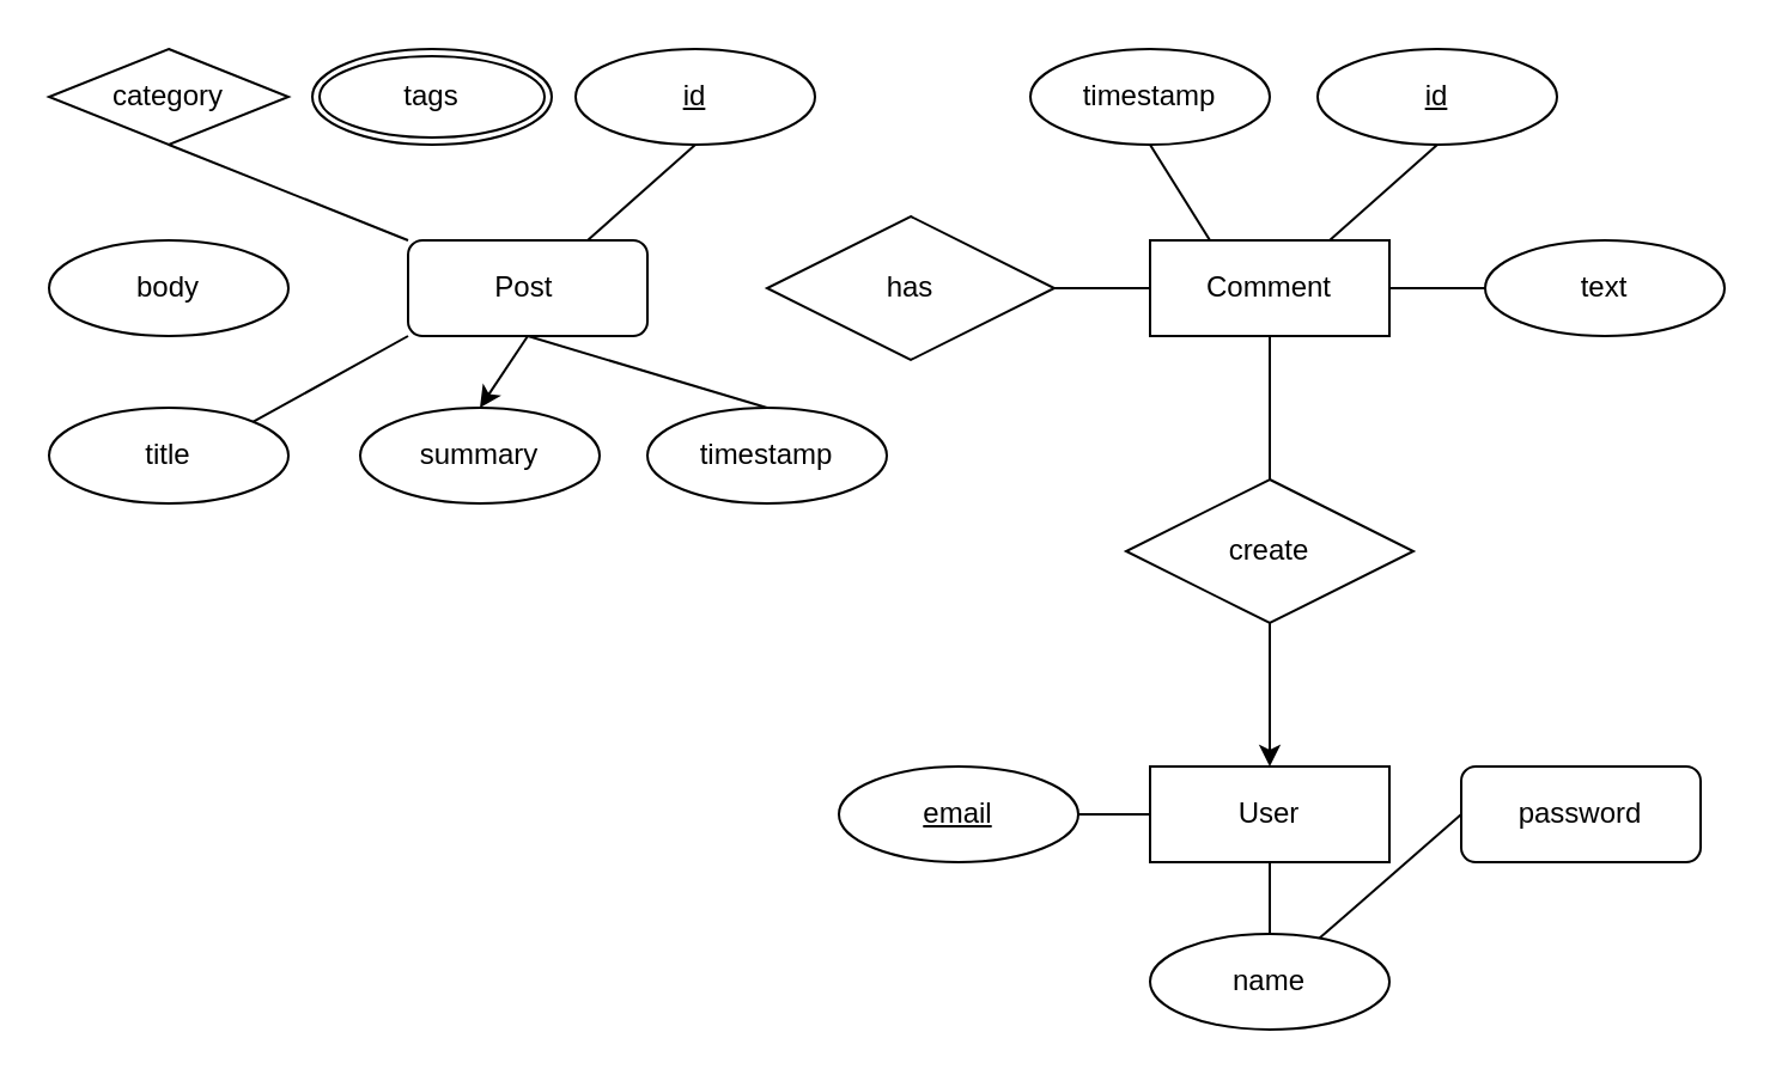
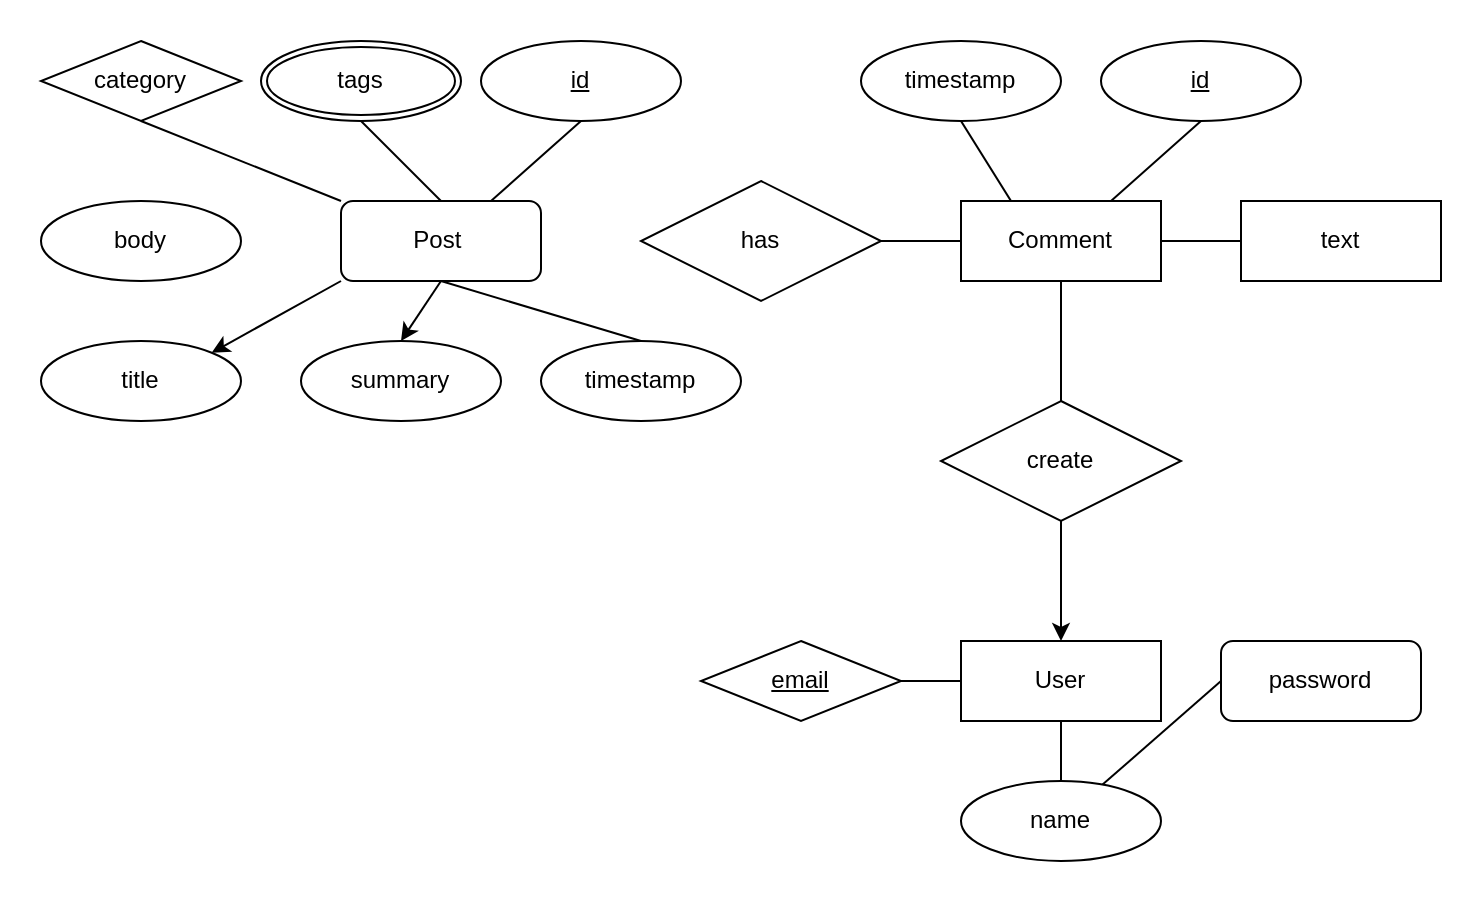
+ <mxCell id="13" value="" style="endArrow=none;html=1;rounded=0;exitX=0.5;exitY=0;exitDx=0;exitDy=0;entryX=0.5;entryY=1;entryDx=0;entryDy=0;" parent="1" source="5" target="7" edge="1"><mxGeometry relative="1" as="geometry"><mxPoint x="622.5" y="151.5" as="sourcePoint" /><mxPoint x="450" y="90" as="targetPoint" /></mxGeometry></mxCell>
- <mxCell id="20" value="text" style="ellipse;whiteSpace=wrap;html=1;align=center;" parent="1" vertex="1"><mxGeometry x="620" y="100" width="100" height="40" as="geometry" /></mxCell>
+ <mxCell id="20" value="text" style="whiteSpace=wrap;html=1;align=center;rounded=0;" parent="1" vertex="1"><mxGeometry x="620" y="100" width="100" height="40" as="geometry" /></mxCell>
- <mxCell id="24" value="" style="endArrow=none;html=1;rounded=0;exitX=0;exitY=1;exitDx=0;exitDy=0;entryX=1;entryY=0;entryDx=0;entryDy=0;" parent="1" source="5" target="23" edge="1"><mxGeometry relative="1" as="geometry"><mxPoint x="472.5" y="171.5" as="sourcePoint" /><mxPoint x="300" y="110" as="targetPoint" /></mxGeometry></mxCell>
+ <mxCell id="24" value="" style="endArrow=classic;html=1;rounded=0;exitX=0;exitY=1;exitDx=0;exitDy=0;entryX=1;entryY=0;entryDx=0;entryDy=0;" parent="1" source="5" target="23" edge="1"><mxGeometry relative="1" as="geometry"><mxPoint x="472.5" y="171.5" as="sourcePoint" /><mxPoint x="300" y="110" as="targetPoint" /></mxGeometry></mxCell>
- <mxCell id="27" value="&lt;u&gt;email&lt;/u&gt;" style="ellipse;whiteSpace=wrap;html=1;align=center;" parent="1" vertex="1"><mxGeometry x="350" y="320" width="100" height="40" as="geometry" /></mxCell>
+ <mxCell id="27" value="&lt;u&gt;email&lt;/u&gt;" style="rhombus;whiteSpace=wrap;html=1;align=center;" parent="1" vertex="1"><mxGeometry x="350" y="320" width="100" height="40" as="geometry" /></mxCell>
